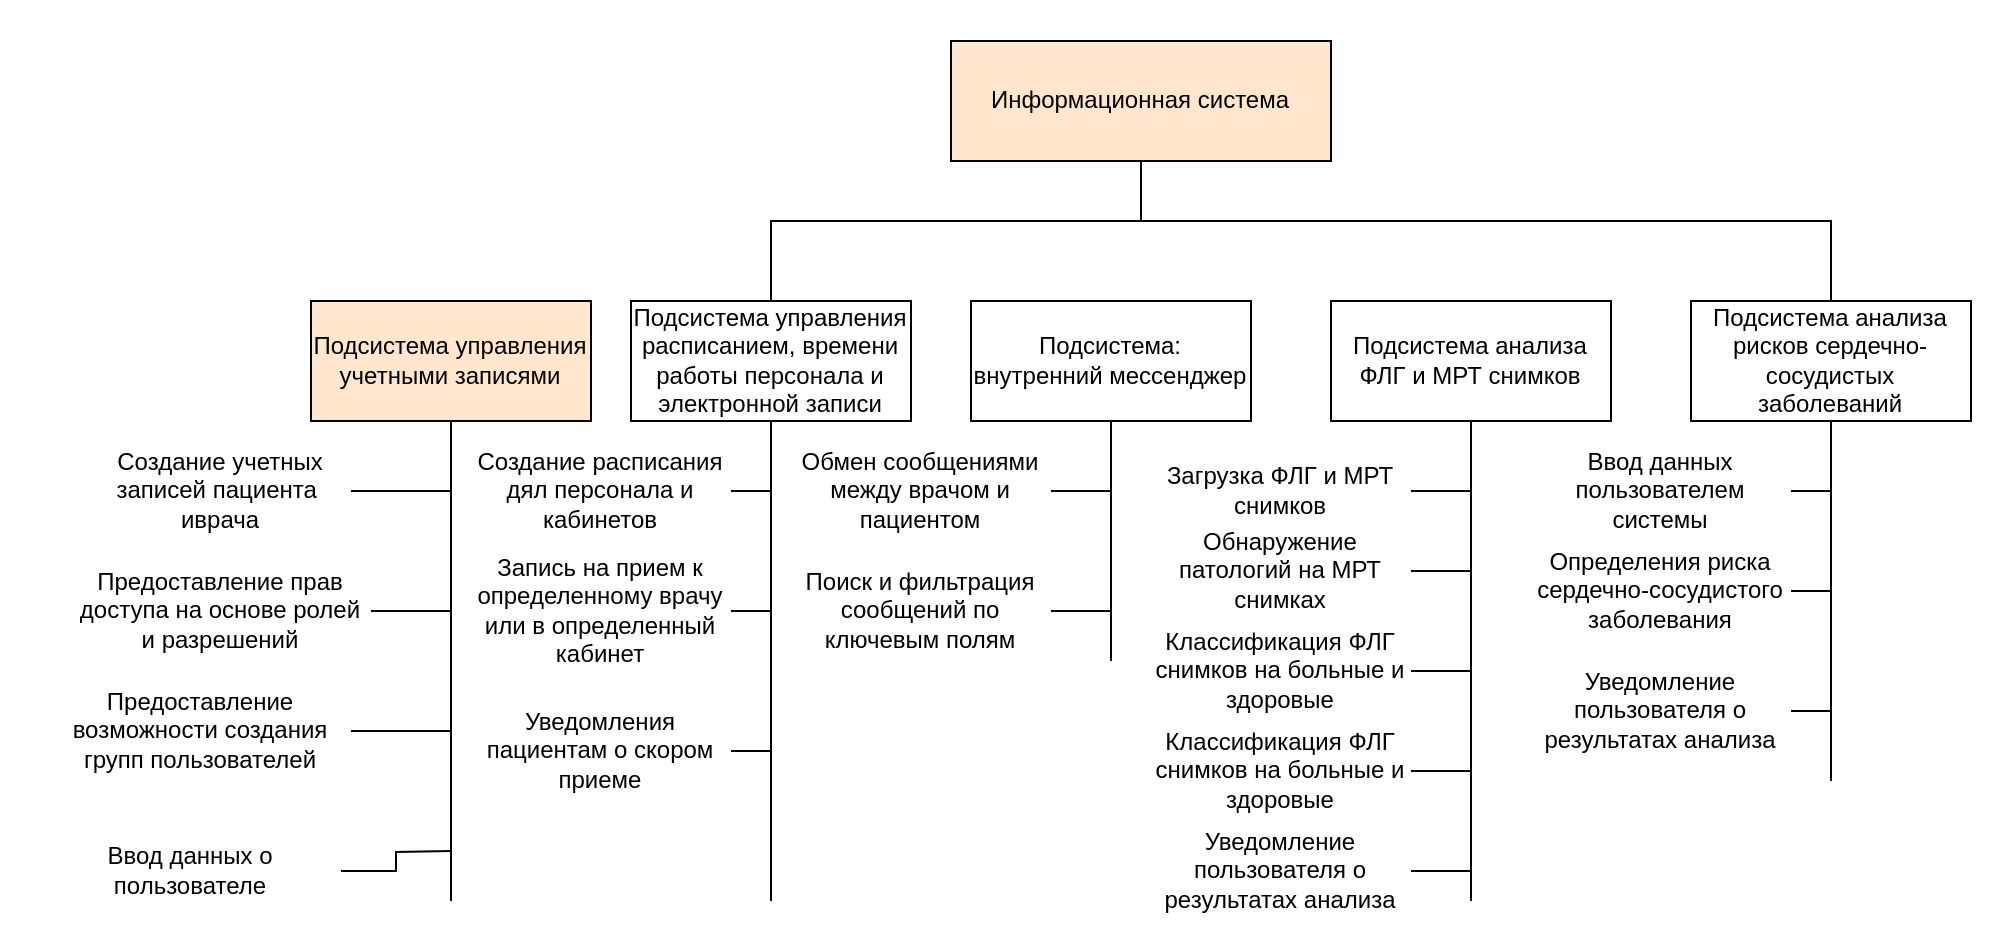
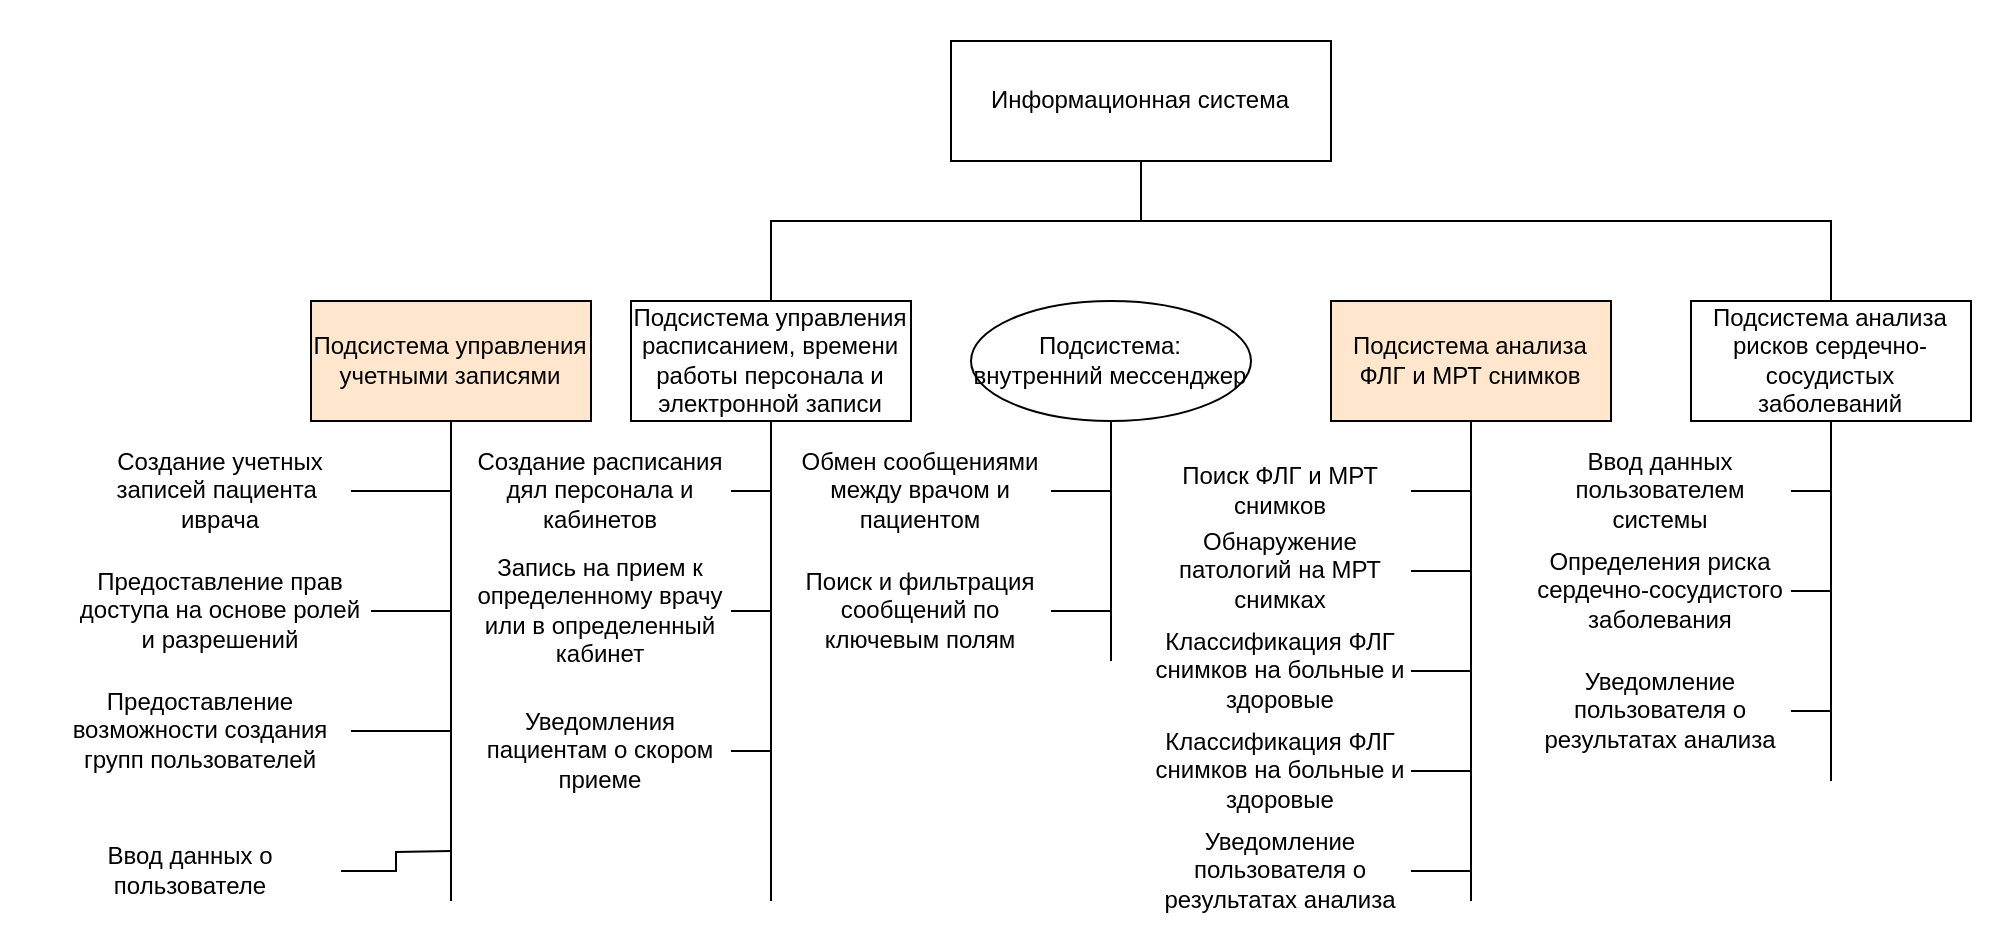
- <mxCell id="4" value="Информационная система" style="rounded=0;whiteSpace=wrap;html=1;fillColor=#ffe6cc;" vertex="1" parent="1"><mxGeometry x="475" y="20" width="190" height="60" as="geometry" /></mxCell>
+ <mxCell id="4" value="Информационная система" style="rounded=0;whiteSpace=wrap;html=1;" vertex="1" parent="1"><mxGeometry x="475" y="20" width="190" height="60" as="geometry" /></mxCell>
- <mxCell id="7" value="Подсистема: внутренний мессенджер" style="rounded=0;whiteSpace=wrap;html=1;" vertex="1" parent="1"><mxGeometry x="485" y="150" width="140" height="60" as="geometry" /></mxCell>
+ <mxCell id="7" value="Подсистема: внутренний мессенджер" style="ellipse;whiteSpace=wrap;html=1;" vertex="1" parent="1"><mxGeometry x="485" y="150" width="140" height="60" as="geometry" /></mxCell>
- <mxCell id="8" value="Подсистема анализа ФЛГ и МРТ снимков" style="rounded=0;whiteSpace=wrap;html=1;" vertex="1" parent="1"><mxGeometry x="665" y="150" width="140" height="60" as="geometry" /></mxCell>
+ <mxCell id="8" value="Подсистема анализа ФЛГ и МРТ снимков" style="rounded=0;whiteSpace=wrap;html=1;fillColor=#ffe6cc;" vertex="1" parent="1"><mxGeometry x="665" y="150" width="140" height="60" as="geometry" /></mxCell>
- <mxCell id="33" value="Загрузка ФЛГ и МРТ снимков" style="text;html=1;align=center;verticalAlign=middle;whiteSpace=wrap;rounded=0;" vertex="1" parent="1"><mxGeometry x="575" y="230" width="130" height="30" as="geometry" /></mxCell>
+ <mxCell id="33" value="Поиск ФЛГ и МРТ снимков" style="text;html=1;align=center;verticalAlign=middle;whiteSpace=wrap;rounded=0;" vertex="1" parent="1"><mxGeometry x="575" y="230" width="130" height="30" as="geometry" /></mxCell>
